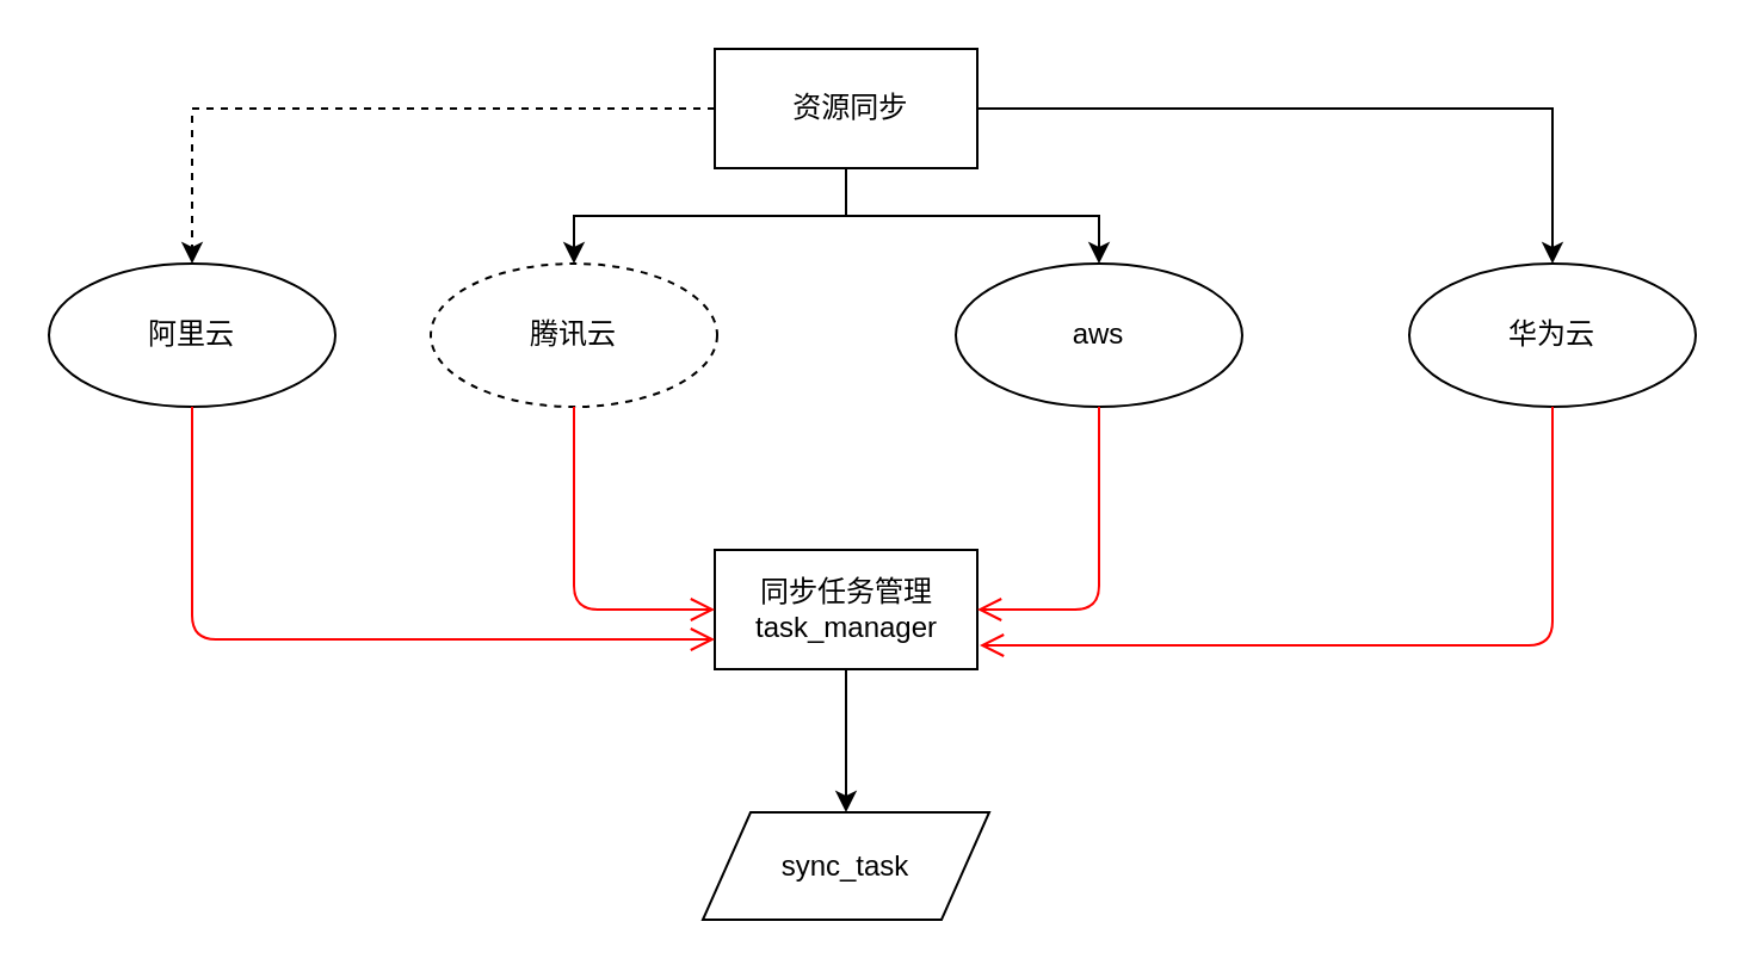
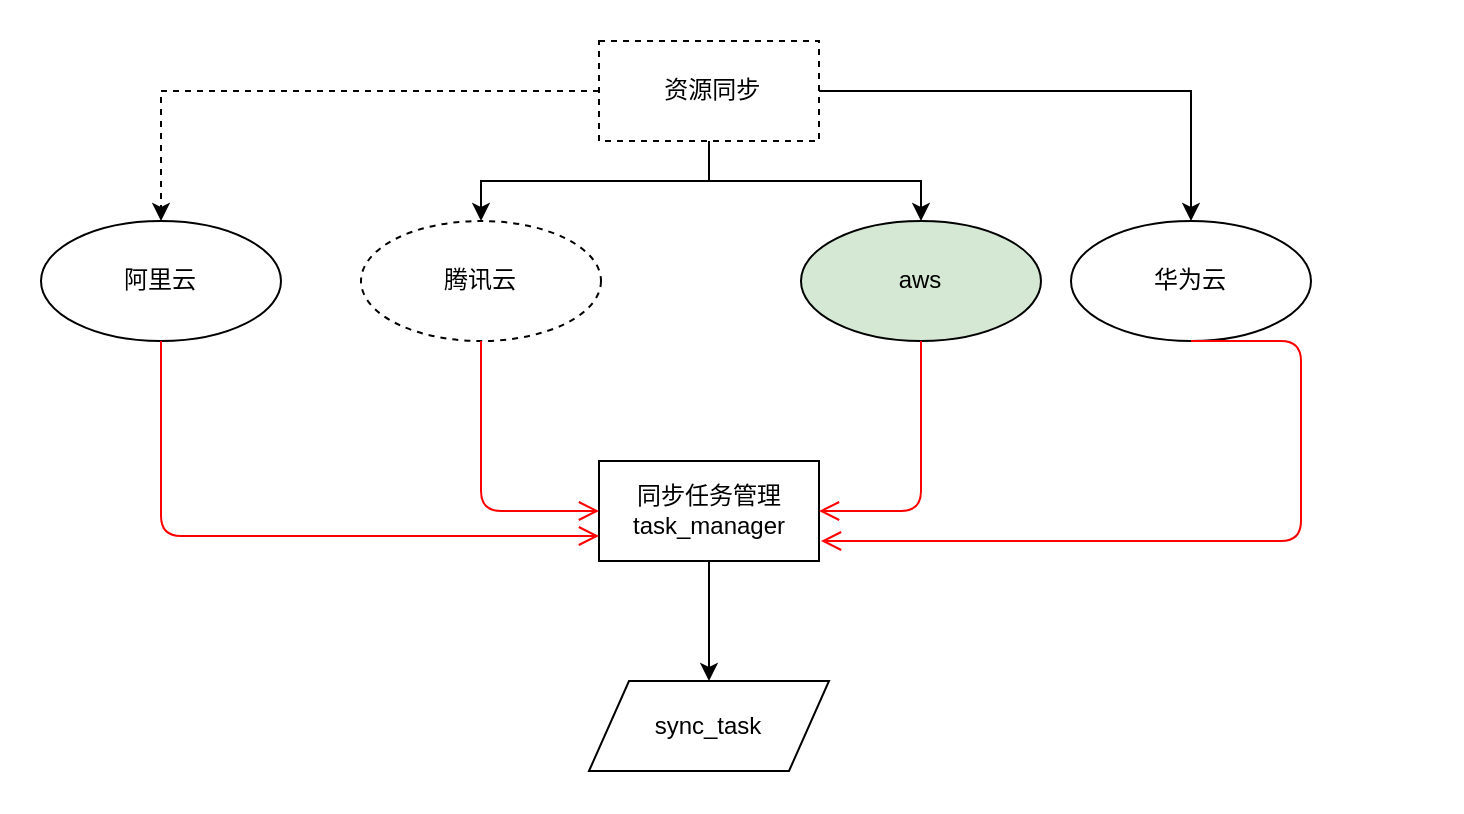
- <mxCell id="6" value="&amp;nbsp;资源同步" style="html=1;" vertex="1" parent="1"><mxGeometry x="299" y="20" width="110" height="50" as="geometry" /></mxCell>
+ <mxCell id="6" value="&amp;nbsp;资源同步" style="html=1;dashed=1;" vertex="1" parent="1"><mxGeometry x="299" y="20" width="110" height="50" as="geometry" /></mxCell>
- <mxCell id="9" value="aws" style="ellipse;whiteSpace=wrap;html=1;" vertex="1" parent="1"><mxGeometry x="400" y="110" width="120" height="60" as="geometry" /></mxCell>
+ <mxCell id="9" value="aws" style="ellipse;whiteSpace=wrap;html=1;fillColor=#d5e8d4;" vertex="1" parent="1"><mxGeometry x="400" y="110" width="120" height="60" as="geometry" /></mxCell>
- <mxCell id="10" value="华为云" style="ellipse;whiteSpace=wrap;html=1;" vertex="1" parent="1"><mxGeometry x="590" y="110" width="120" height="60" as="geometry" /></mxCell>
+ <mxCell id="10" value="华为云" style="ellipse;whiteSpace=wrap;html=1;" vertex="1" parent="1"><mxGeometry x="535" y="110" width="120" height="60" as="geometry" /></mxCell>
